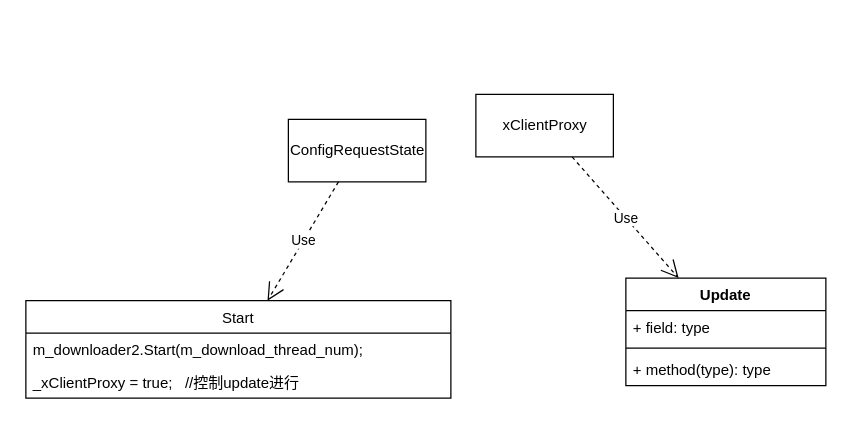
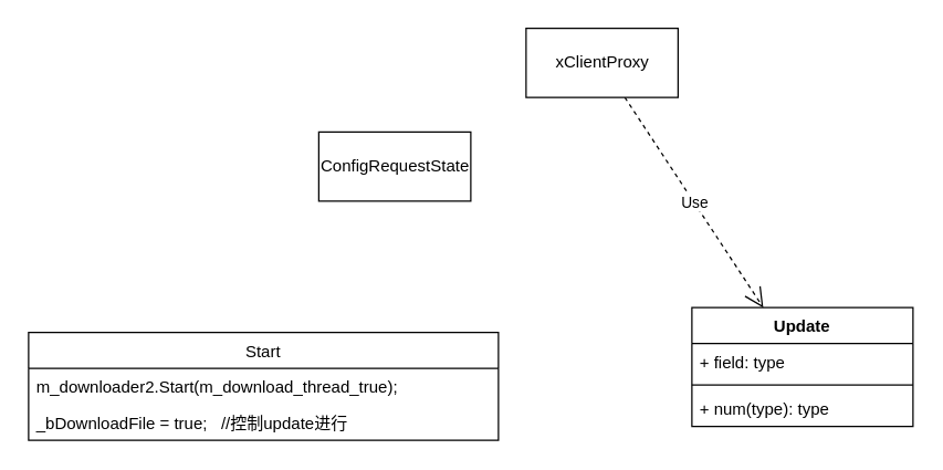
- <mxCell id="9" value="xClientProxy" style="html=1;" vertex="1" parent="1"><mxGeometry x="380" y="75" width="110" height="50" as="geometry" /></mxCell>
+ <mxCell id="9" value="xClientProxy" style="html=1;" vertex="1" parent="1"><mxGeometry x="380" y="20" width="110" height="50" as="geometry" /></mxCell>
- <mxCell id="8" value="Use" style="endArrow=open;endSize=12;dashed=1;html=1;" edge="1" parent="1" source="6" target="10"><mxGeometry width="160" relative="1" as="geometry"><mxPoint x="400" y="130" as="sourcePoint" /><mxPoint x="349.549" y="210" as="targetPoint" /></mxGeometry></mxCell>
- <mxCell id="11" value="m_downloader2.Start(m_download_thread_num);" style="text;strokeColor=none;fillColor=none;align=left;verticalAlign=top;spacingLeft=4;spacingRight=4;overflow=hidden;rotatable=0;points=[[0,0.5],[1,0.5]];portConstraint=eastwest;" vertex="1" parent="10"><mxGeometry y="26" width="340" height="26" as="geometry" /></mxCell>
+ <mxCell id="11" value="m_downloader2.Start(m_download_thread_true);" style="text;strokeColor=none;fillColor=none;align=left;verticalAlign=top;spacingLeft=4;spacingRight=4;overflow=hidden;rotatable=0;points=[[0,0.5],[1,0.5]];portConstraint=eastwest;" vertex="1" parent="10"><mxGeometry y="26" width="340" height="26" as="geometry" /></mxCell>
- <mxCell id="5" value="+ method(type): type" style="text;strokeColor=none;fillColor=none;align=left;verticalAlign=top;spacingLeft=4;spacingRight=4;overflow=hidden;rotatable=0;points=[[0,0.5],[1,0.5]];portConstraint=eastwest;" vertex="1" parent="2"><mxGeometry y="60" width="160" height="26" as="geometry" /></mxCell>
+ <mxCell id="5" value="+ num(type): type" style="text;strokeColor=none;fillColor=none;align=left;verticalAlign=top;spacingLeft=4;spacingRight=4;overflow=hidden;rotatable=0;points=[[0,0.5],[1,0.5]];portConstraint=eastwest;" vertex="1" parent="2"><mxGeometry y="60" width="160" height="26" as="geometry" /></mxCell>
- <mxCell id="12" value="_xClientProxy = true;   //控制update进行" style="text;strokeColor=none;fillColor=none;align=left;verticalAlign=top;spacingLeft=4;spacingRight=4;overflow=hidden;rotatable=0;points=[[0,0.5],[1,0.5]];portConstraint=eastwest;" vertex="1" parent="10"><mxGeometry y="52" width="340" height="26" as="geometry" /></mxCell>
+ <mxCell id="12" value="_bDownloadFile = true;   //控制update进行" style="text;strokeColor=none;fillColor=none;align=left;verticalAlign=top;spacingLeft=4;spacingRight=4;overflow=hidden;rotatable=0;points=[[0,0.5],[1,0.5]];portConstraint=eastwest;" vertex="1" parent="10"><mxGeometry y="52" width="340" height="26" as="geometry" /></mxCell>
